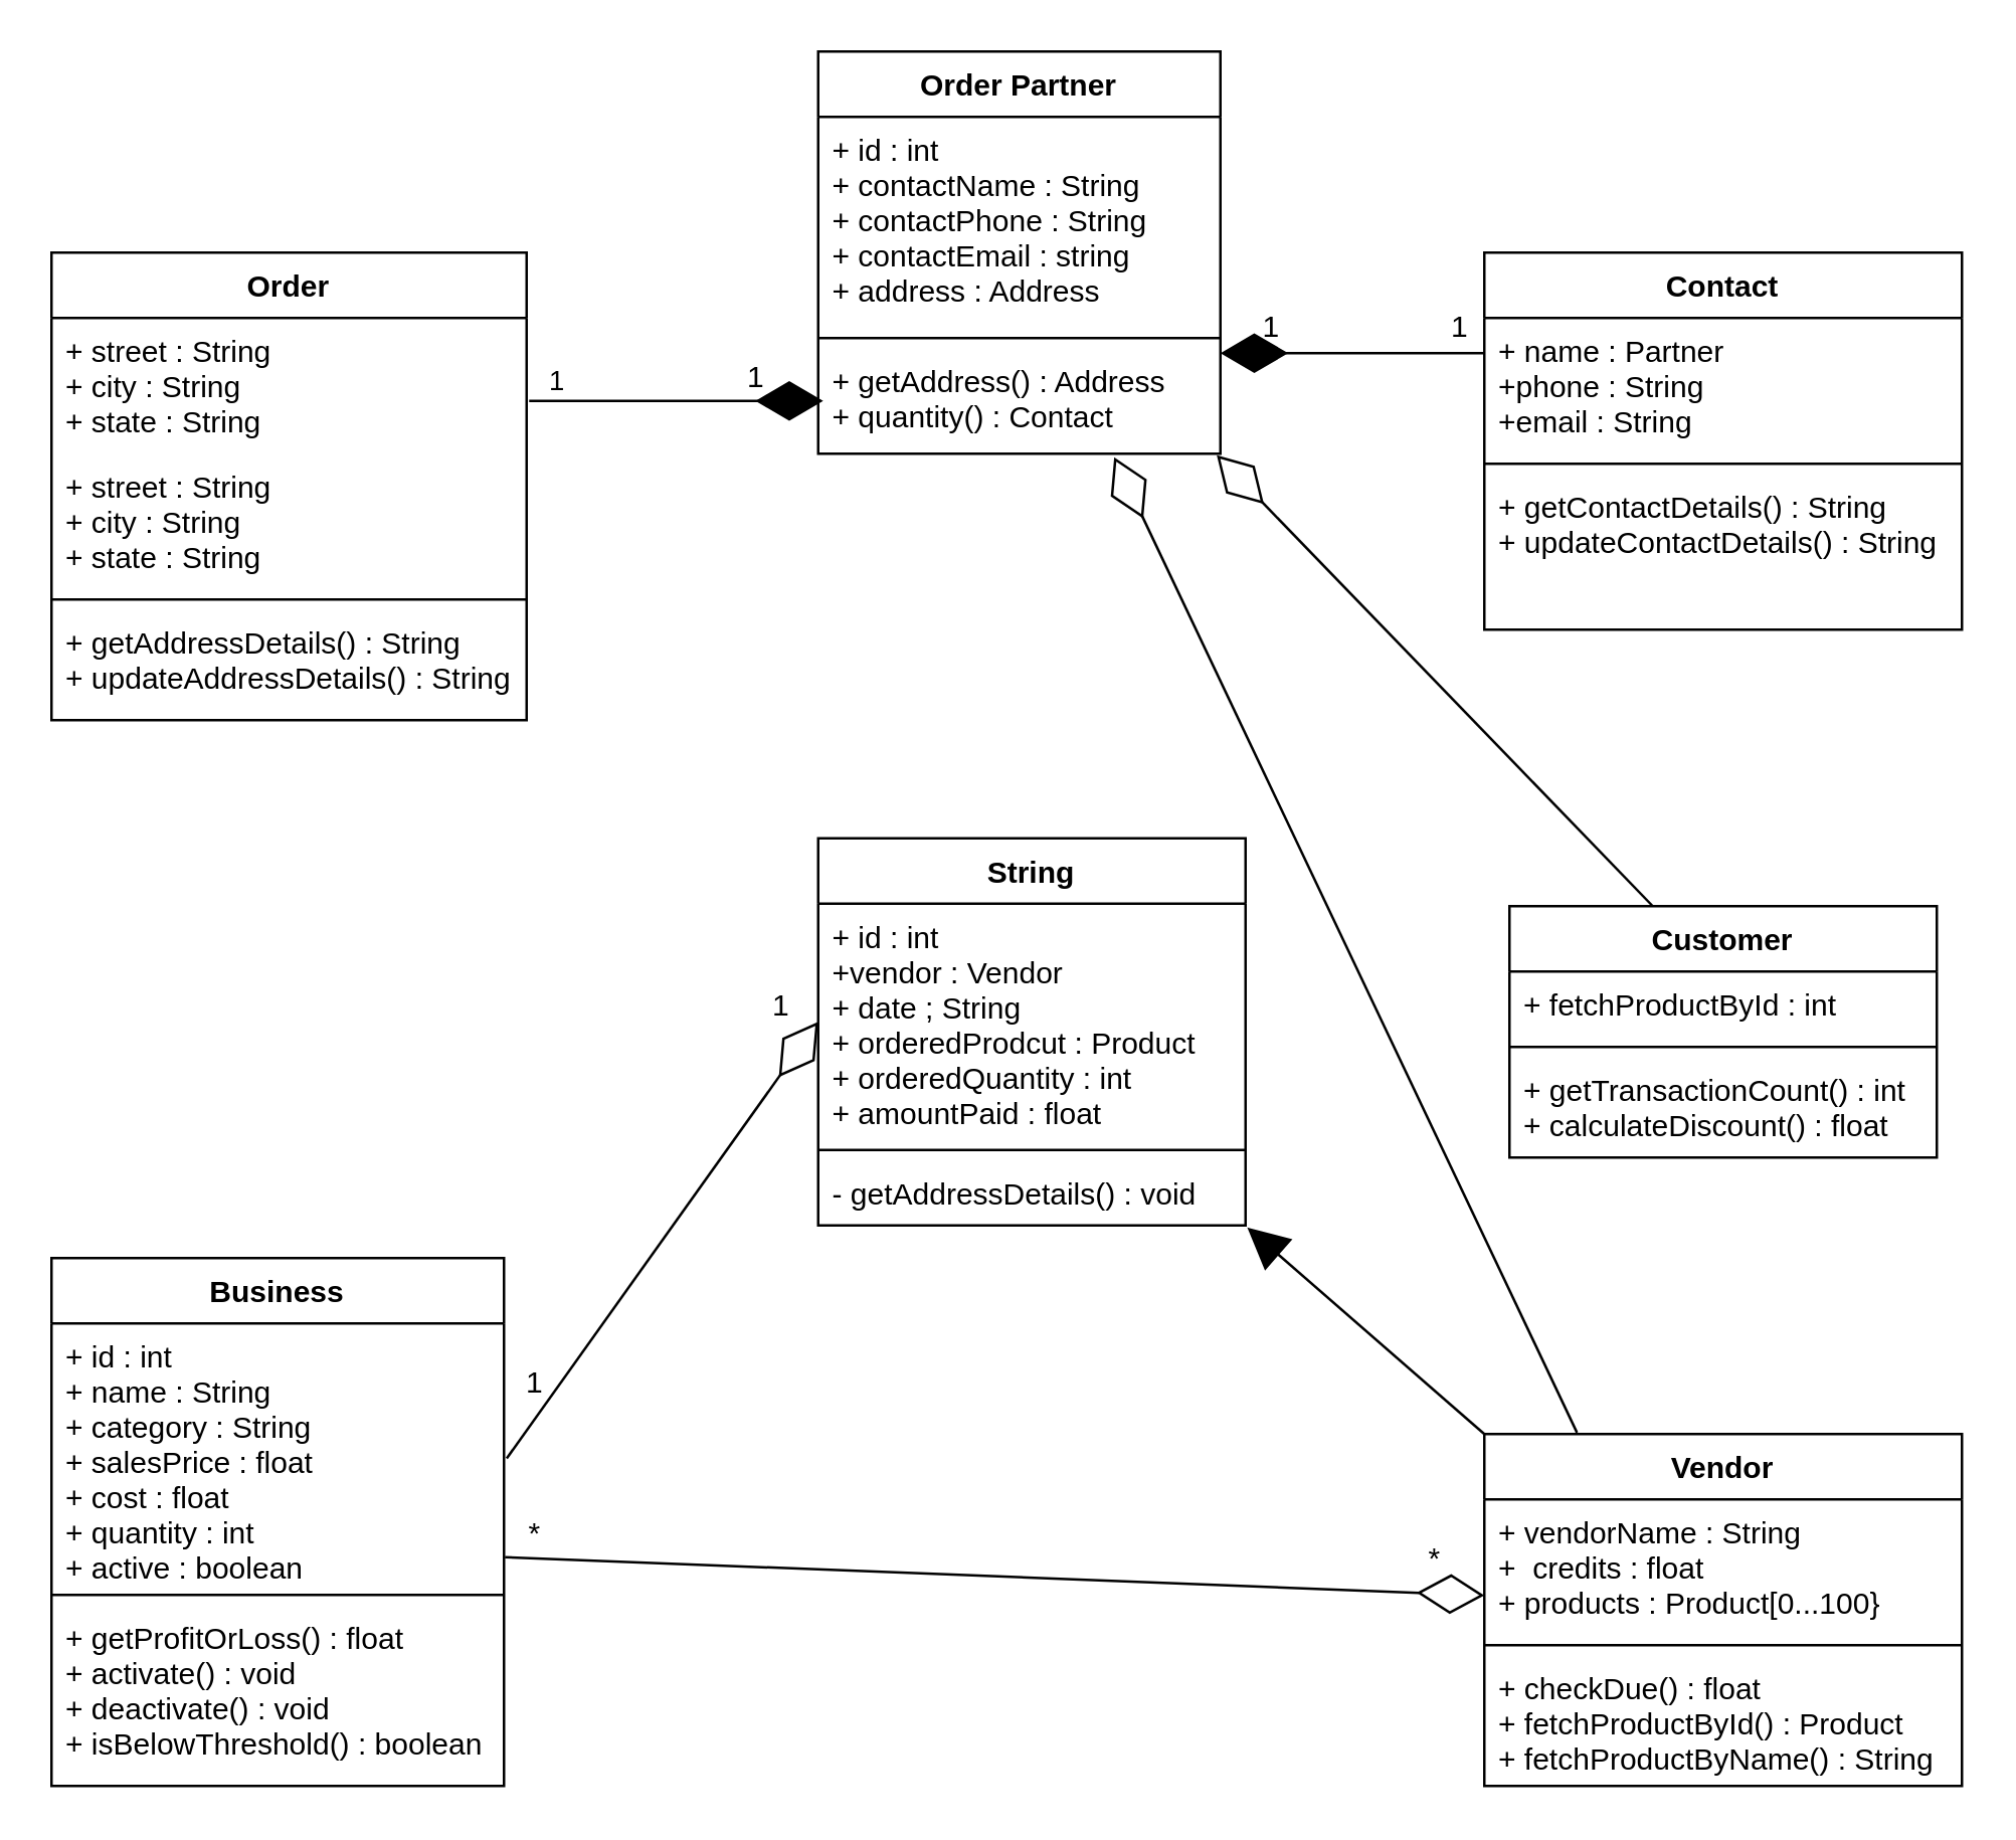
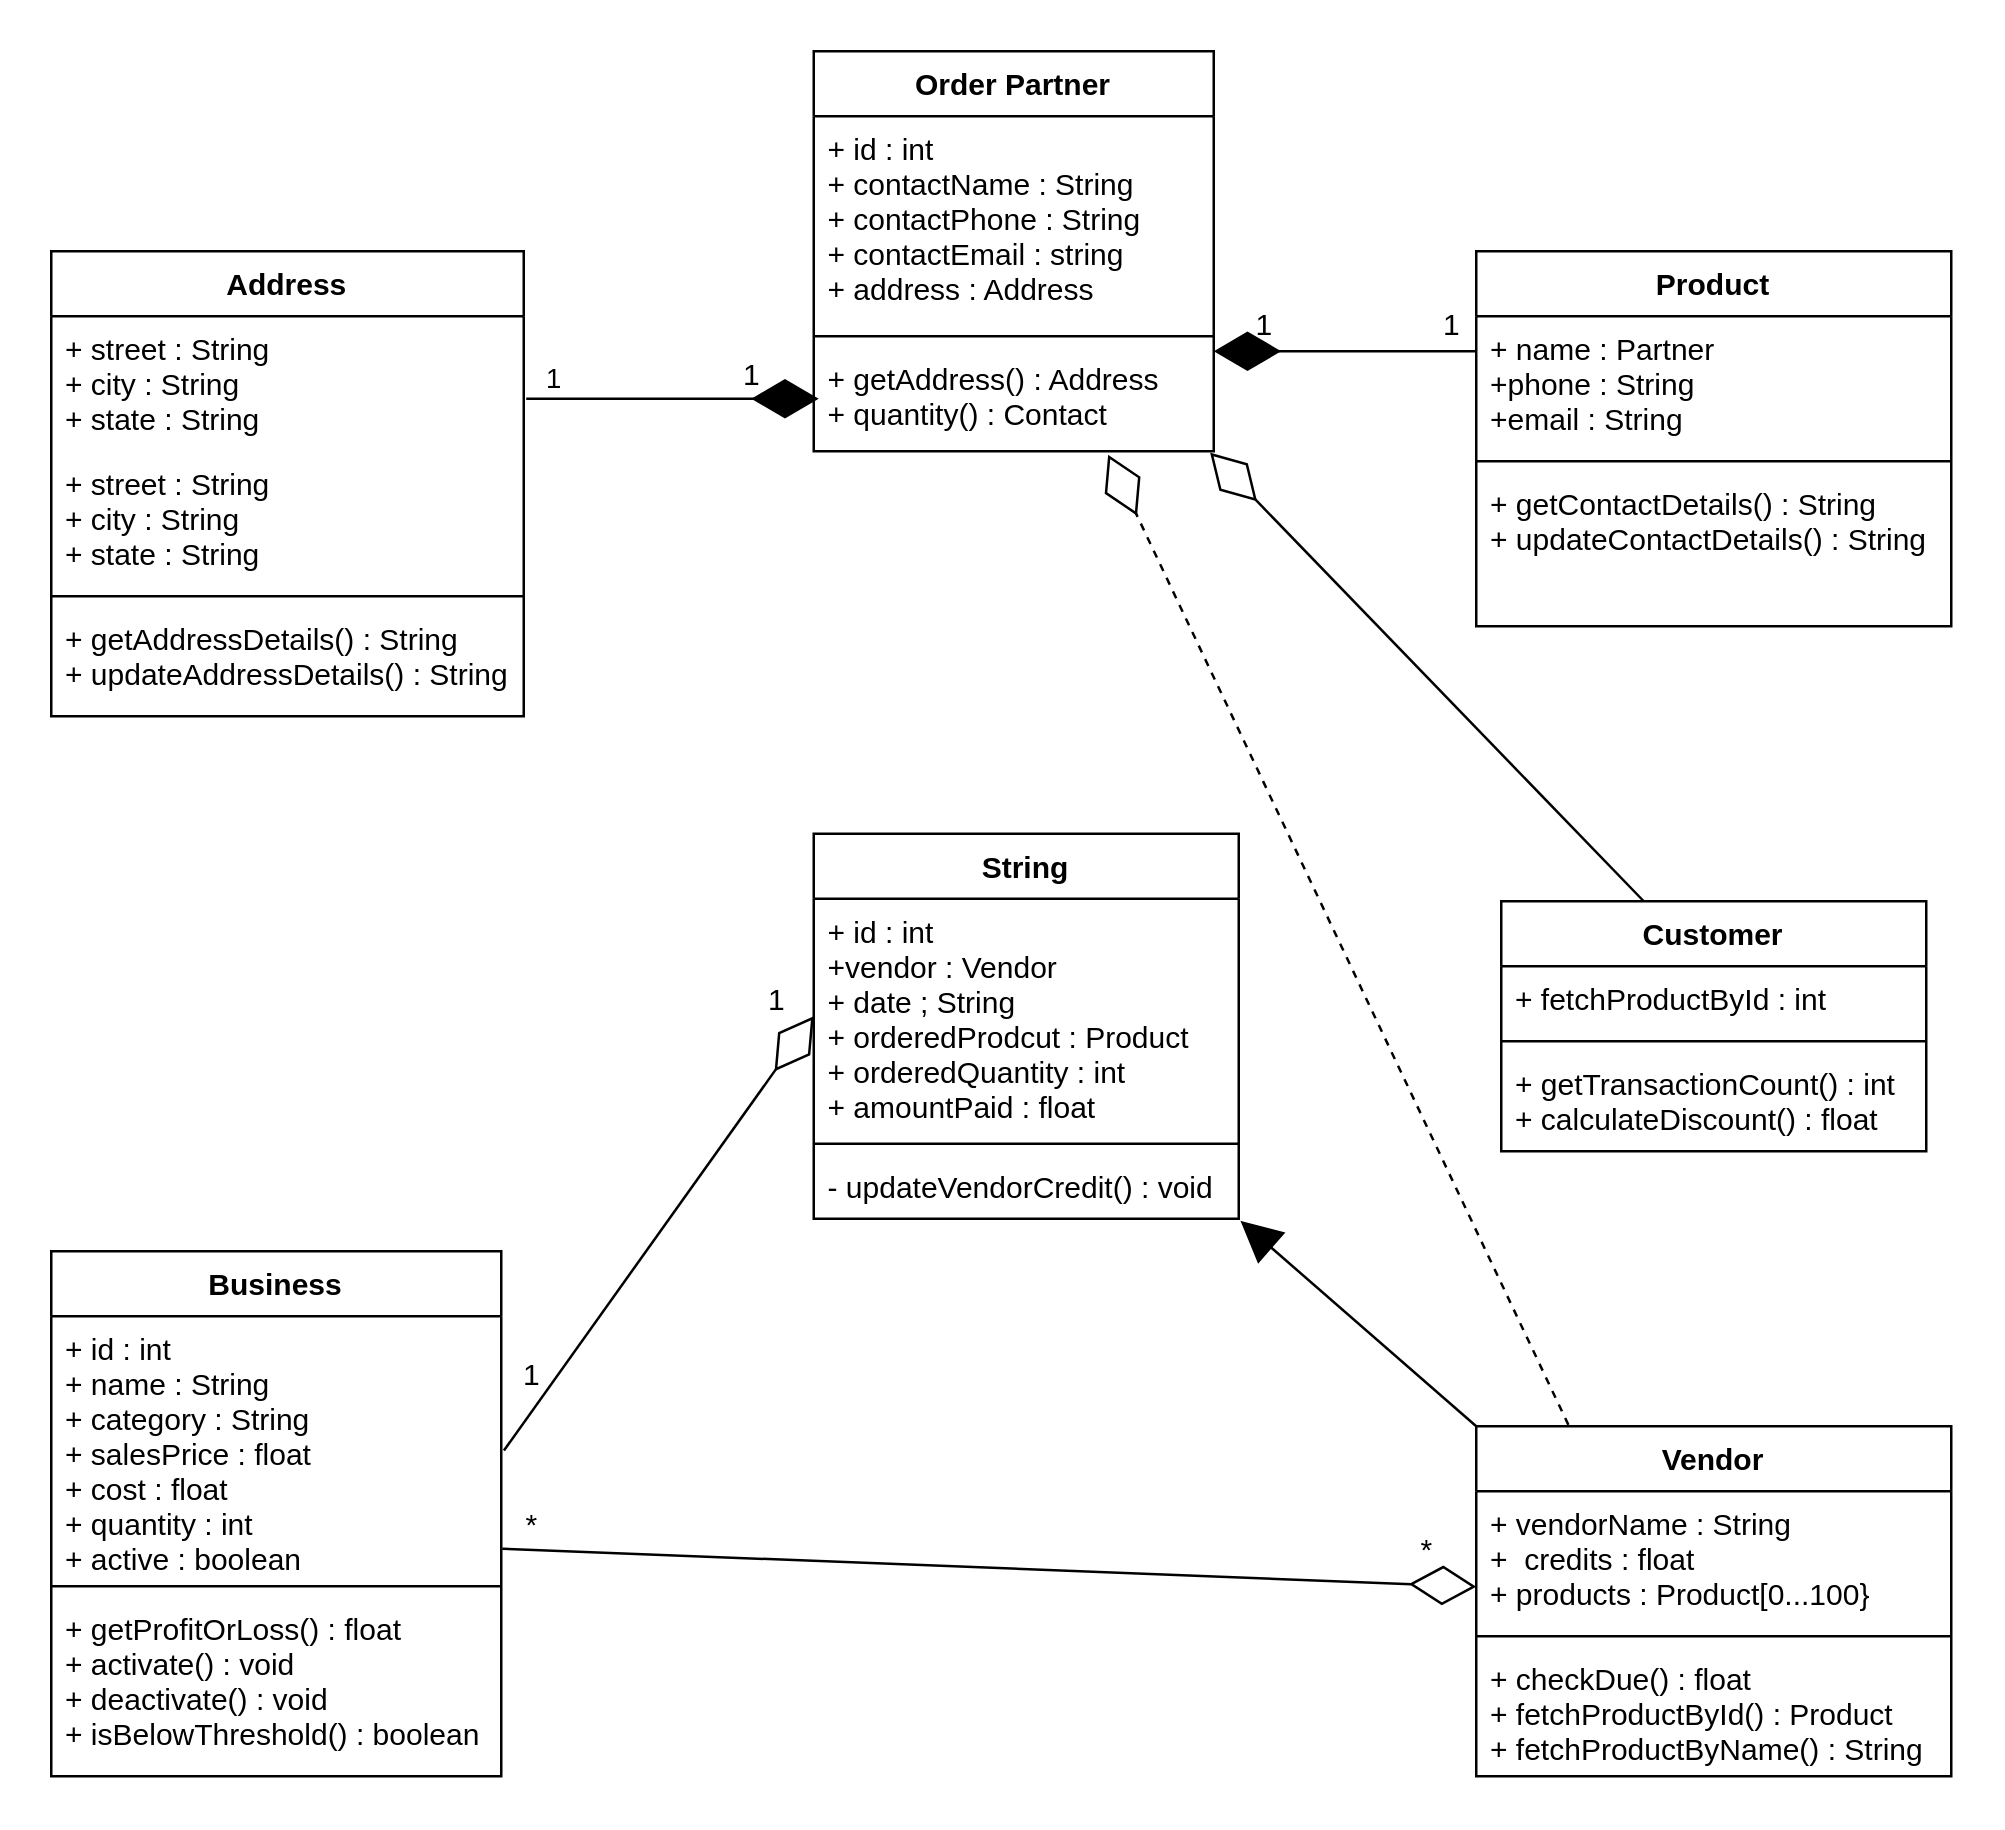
- <mxCell id="8" value="Order" style="swimlane;fontStyle=1;align=center;verticalAlign=top;childLayout=stackLayout;horizontal=1;startSize=26;horizontalStack=0;resizeParent=1;resizeParentMax=0;resizeLast=0;collapsible=1;marginBottom=0;hachureGap=4;pointerEvents=0;" parent="1" vertex="1"><mxGeometry x="20" y="100" width="189" height="186" as="geometry" /></mxCell>
+ <mxCell id="8" value="Address" style="swimlane;fontStyle=1;align=center;verticalAlign=top;childLayout=stackLayout;horizontal=1;startSize=26;horizontalStack=0;resizeParent=1;resizeParentMax=0;resizeLast=0;collapsible=1;marginBottom=0;hachureGap=4;pointerEvents=0;" parent="1" vertex="1"><mxGeometry x="20" y="100" width="189" height="186" as="geometry" /></mxCell>
- <mxCell id="13" value="Contact" style="swimlane;fontStyle=1;align=center;verticalAlign=top;childLayout=stackLayout;horizontal=1;startSize=26;horizontalStack=0;resizeParent=1;resizeParentMax=0;resizeLast=0;collapsible=1;marginBottom=0;hachureGap=4;pointerEvents=0;" parent="1" vertex="1"><mxGeometry x="590" y="100" width="190" height="150" as="geometry" /></mxCell>
+ <mxCell id="13" value="Product" style="swimlane;fontStyle=1;align=center;verticalAlign=top;childLayout=stackLayout;horizontal=1;startSize=26;horizontalStack=0;resizeParent=1;resizeParentMax=0;resizeLast=0;collapsible=1;marginBottom=0;hachureGap=4;pointerEvents=0;" parent="1" vertex="1"><mxGeometry x="590" y="100" width="190" height="150" as="geometry" /></mxCell>
- <mxCell id="34" value="" style="endArrow=diamondThin;endFill=0;endSize=24;html=1;sourcePerimeterSpacing=8;targetPerimeterSpacing=8;exitX=0.194;exitY=-0.004;exitDx=0;exitDy=0;exitPerimeter=0;entryX=0.736;entryY=1.033;entryDx=0;entryDy=0;entryPerimeter=0;" parent="1" source="25" target="7" edge="1"><mxGeometry width="160" relative="1" as="geometry"><mxPoint x="320" y="300" as="sourcePoint" /><mxPoint x="480" y="300" as="targetPoint" /></mxGeometry></mxCell>
+ <mxCell id="34" value="" style="endArrow=diamondThin;endFill=0;endSize=24;html=1;sourcePerimeterSpacing=8;targetPerimeterSpacing=8;exitX=0.194;exitY=-0.004;exitDx=0;exitDy=0;exitPerimeter=0;entryX=0.736;entryY=1.033;entryDx=0;entryDy=0;entryPerimeter=0;dashed=1;" parent="1" source="25" target="7" edge="1"><mxGeometry width="160" relative="1" as="geometry"><mxPoint x="320" y="300" as="sourcePoint" /><mxPoint x="480" y="300" as="targetPoint" /></mxGeometry></mxCell>
- <mxCell id="24" value="- getAddressDetails() : void" style="text;strokeColor=none;fillColor=none;align=left;verticalAlign=top;spacingLeft=4;spacingRight=4;overflow=hidden;rotatable=0;points=[[0,0.5],[1,0.5]];portConstraint=eastwest;" parent="21" vertex="1"><mxGeometry y="128" width="170" height="26" as="geometry" /></mxCell>
+ <mxCell id="24" value="- updateVendorCredit() : void" style="text;strokeColor=none;fillColor=none;align=left;verticalAlign=top;spacingLeft=4;spacingRight=4;overflow=hidden;rotatable=0;points=[[0,0.5],[1,0.5]];portConstraint=eastwest;" parent="21" vertex="1"><mxGeometry y="128" width="170" height="26" as="geometry" /></mxCell>
